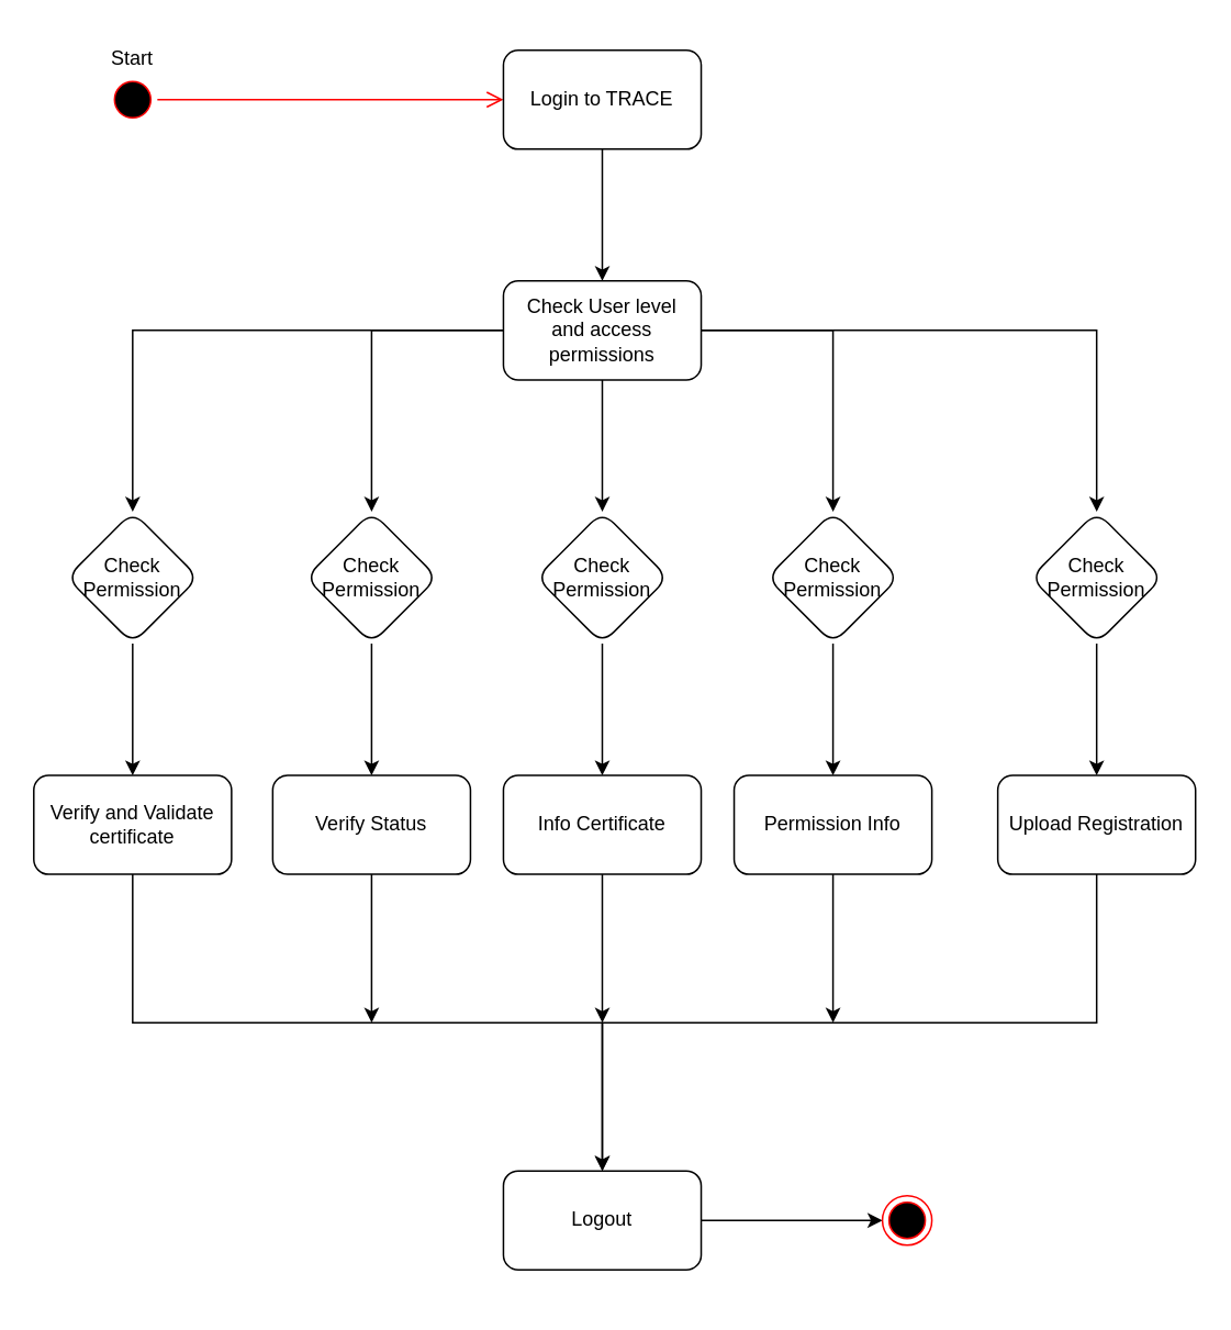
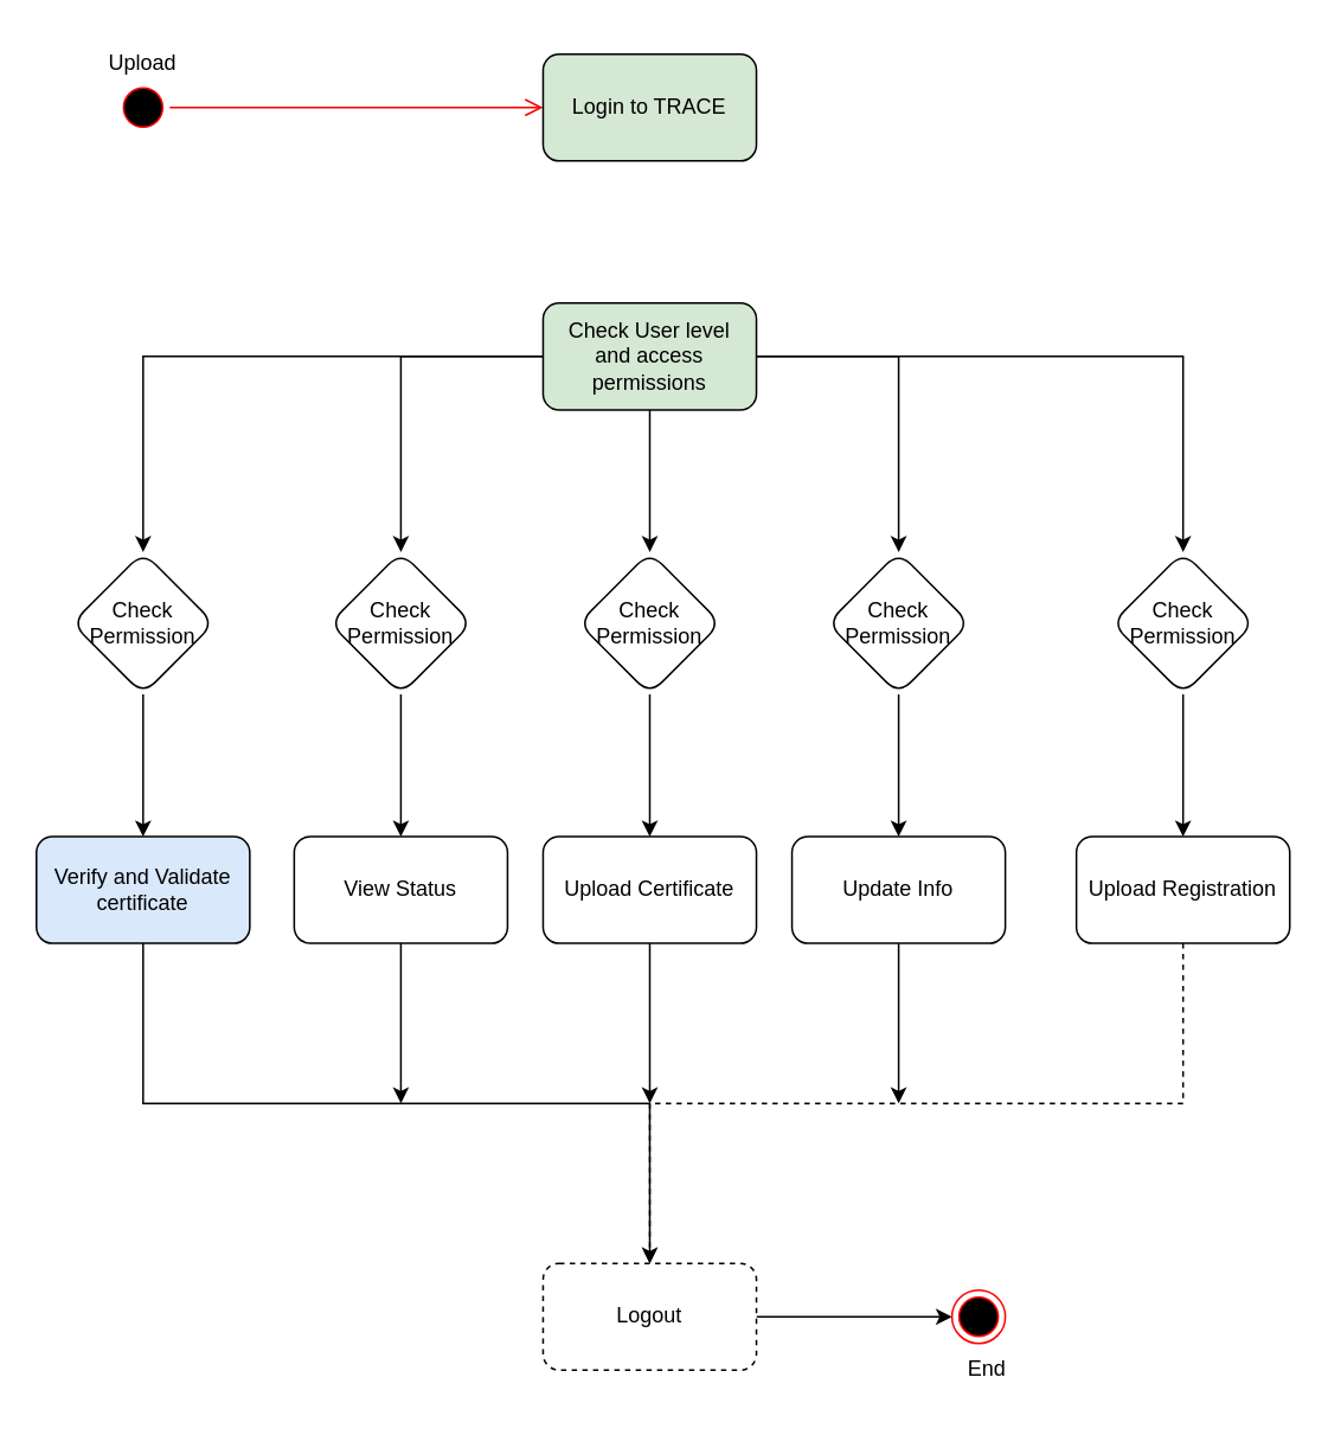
- <mxCell id="35" value="Start" style="text;html=1;strokeColor=none;fillColor=none;align=center;verticalAlign=middle;whiteSpace=wrap;rounded=0;" vertex="1" parent="1"><mxGeometry x="50" y="20" width="60" height="30" as="geometry" /></mxCell>
+ <mxCell id="35" value="Upload" style="text;html=1;strokeColor=none;fillColor=none;align=center;verticalAlign=middle;whiteSpace=wrap;rounded=0;" vertex="1" parent="1"><mxGeometry x="50" y="20" width="60" height="30" as="geometry" /></mxCell>
- <mxCell id="5" value="Login to TRACE" style="rounded=1;whiteSpace=wrap;html=1;" vertex="1" parent="1"><mxGeometry x="305" y="30" width="120" height="60" as="geometry" /></mxCell>
+ <mxCell id="5" value="Login to TRACE" style="rounded=1;whiteSpace=wrap;html=1;fillColor=#d5e8d4;" vertex="1" parent="1"><mxGeometry x="305" y="30" width="120" height="60" as="geometry" /></mxCell>
- <mxCell id="4" value="" style="edgeStyle=orthogonalEdgeStyle;rounded=0;orthogonalLoop=1;jettySize=auto;html=1;" edge="1" parent="1" source="5" target="11"><mxGeometry relative="1" as="geometry" /></mxCell>
- <mxCell id="11" value="&lt;div&gt;Check User level&lt;/div&gt;&lt;div&gt;and access permissions&lt;br&gt;&lt;/div&gt;" style="whiteSpace=wrap;html=1;rounded=1;" vertex="1" parent="1"><mxGeometry x="305" y="170" width="120" height="60" as="geometry" /></mxCell>
+ <mxCell id="11" value="&lt;div&gt;Check User level&lt;/div&gt;&lt;div&gt;and access permissions&lt;br&gt;&lt;/div&gt;" style="whiteSpace=wrap;html=1;rounded=1;fillColor=#d5e8d4;" vertex="1" parent="1"><mxGeometry x="305" y="170" width="120" height="60" as="geometry" /></mxCell>
- <mxCell id="31" value="Verify and Validate certificate" style="whiteSpace=wrap;html=1;rounded=1;" vertex="1" parent="1"><mxGeometry x="20" y="470" width="120" height="60" as="geometry" /></mxCell>
+ <mxCell id="31" value="Verify and Validate certificate" style="whiteSpace=wrap;html=1;rounded=1;fillColor=#dae8fc;" vertex="1" parent="1"><mxGeometry x="20" y="470" width="120" height="60" as="geometry" /></mxCell>
- <mxCell id="19" value="Verify Status" style="whiteSpace=wrap;html=1;rounded=1;" vertex="1" parent="1"><mxGeometry x="165" y="470" width="120" height="60" as="geometry" /></mxCell>
+ <mxCell id="19" value="View Status" style="whiteSpace=wrap;html=1;rounded=1;" vertex="1" parent="1"><mxGeometry x="165" y="470" width="120" height="60" as="geometry" /></mxCell>
- <mxCell id="15" value="Info Certificate" style="whiteSpace=wrap;html=1;rounded=1;" vertex="1" parent="1"><mxGeometry x="305" y="470" width="120" height="60" as="geometry" /></mxCell>
+ <mxCell id="15" value="Upload Certificate" style="whiteSpace=wrap;html=1;rounded=1;" vertex="1" parent="1"><mxGeometry x="305" y="470" width="120" height="60" as="geometry" /></mxCell>
- <mxCell id="23" value="Permission Info" style="whiteSpace=wrap;html=1;rounded=1;" vertex="1" parent="1"><mxGeometry x="445" y="470" width="120" height="60" as="geometry" /></mxCell>
+ <mxCell id="23" value="Update Info" style="whiteSpace=wrap;html=1;rounded=1;" vertex="1" parent="1"><mxGeometry x="445" y="470" width="120" height="60" as="geometry" /></mxCell>
- <mxCell id="30" style="edgeStyle=orthogonalEdgeStyle;rounded=0;orthogonalLoop=1;jettySize=auto;html=1;exitX=0.5;exitY=1;exitDx=0;exitDy=0;entryX=0.5;entryY=0;entryDx=0;entryDy=0;" edge="1" parent="1" source="31" target="33"><mxGeometry relative="1" as="geometry" /></mxCell>
+ <mxCell id="30" style="edgeStyle=orthogonalEdgeStyle;rounded=0;orthogonalLoop=1;jettySize=auto;html=1;exitX=0.5;exitY=1;exitDx=0;exitDy=0;entryX=0.5;entryY=0;entryDx=0;entryDy=0;endArrow=open;" edge="1" parent="1" source="31" target="33"><mxGeometry relative="1" as="geometry" /></mxCell>
- <mxCell id="26" style="edgeStyle=orthogonalEdgeStyle;rounded=0;orthogonalLoop=1;jettySize=auto;html=1;exitX=0.5;exitY=1;exitDx=0;exitDy=0;entryX=0.5;entryY=0;entryDx=0;entryDy=0;" edge="1" parent="1" source="27" target="33"><mxGeometry relative="1" as="geometry" /></mxCell>
+ <mxCell id="26" style="edgeStyle=orthogonalEdgeStyle;rounded=0;orthogonalLoop=1;jettySize=auto;html=1;exitX=0.5;exitY=1;exitDx=0;exitDy=0;entryX=0.5;entryY=0;entryDx=0;entryDy=0;dashed=1;" edge="1" parent="1" source="27" target="33"><mxGeometry relative="1" as="geometry" /></mxCell>
- <mxCell id="33" value="Logout" style="rounded=1;whiteSpace=wrap;html=1;" vertex="1" parent="1"><mxGeometry x="305" y="710" width="120" height="60" as="geometry" /></mxCell>
+ <mxCell id="33" value="Logout" style="rounded=1;whiteSpace=wrap;html=1;dashed=1;" vertex="1" parent="1"><mxGeometry x="305" y="710" width="120" height="60" as="geometry" /></mxCell>
+ <mxCell id="36" value="End" style="text;html=1;strokeColor=none;fillColor=none;align=center;verticalAlign=middle;whiteSpace=wrap;rounded=0;" vertex="1" parent="1"><mxGeometry x="525" y="755" width="60" height="30" as="geometry" /></mxCell>
